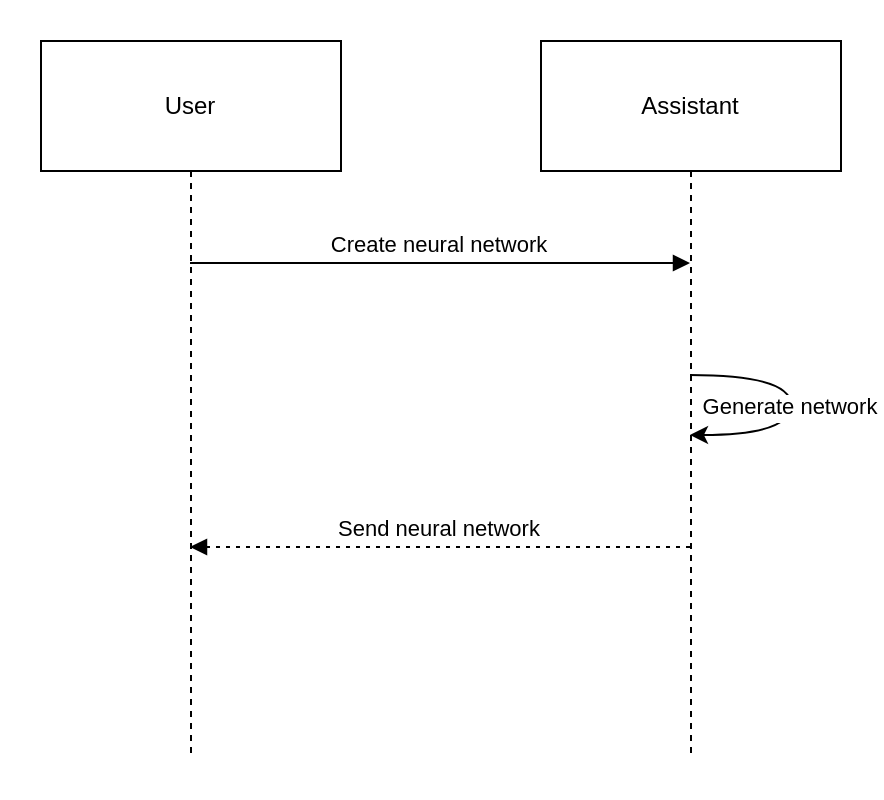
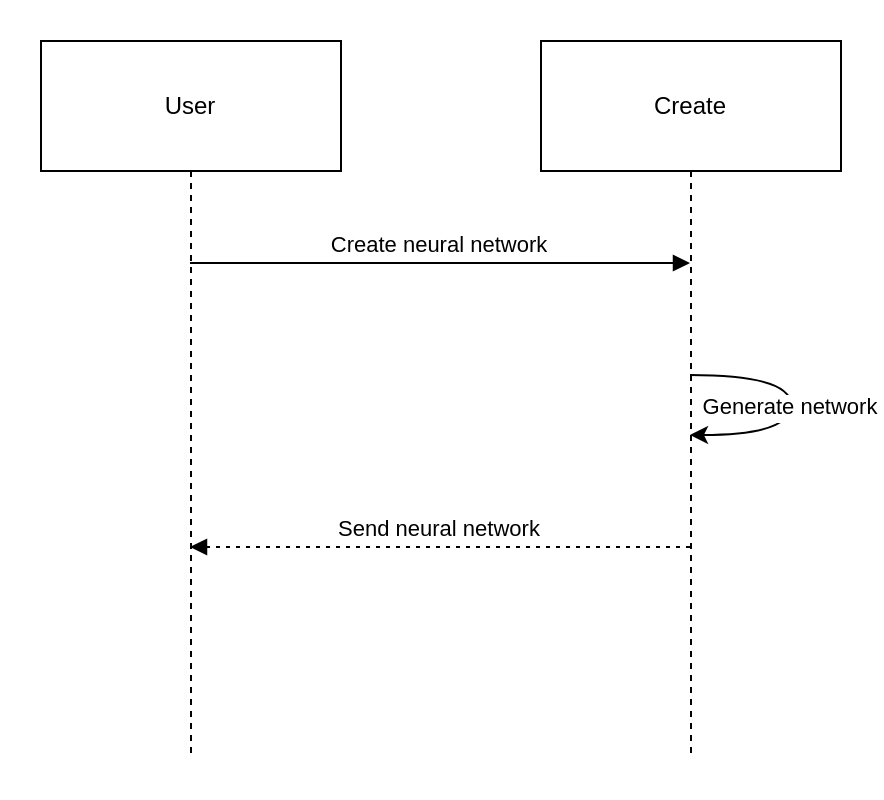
- <mxCell id="3" value="Assistant" style="shape=umlLifeline;perimeter=lifelinePerimeter;whiteSpace=wrap;container=1;dropTarget=0;collapsible=0;recursiveResize=0;outlineConnect=0;portConstraint=eastwest;newEdgeStyle={&quot;edgeStyle&quot;:&quot;elbowEdgeStyle&quot;,&quot;elbow&quot;:&quot;vertical&quot;,&quot;curved&quot;:0,&quot;rounded&quot;:0};size=65;" vertex="1" parent="1"><mxGeometry x="270" width="150" height="358" as="geometry" y="20" /></mxCell>
+ <mxCell id="3" value="Create" style="shape=umlLifeline;perimeter=lifelinePerimeter;whiteSpace=wrap;container=1;dropTarget=0;collapsible=0;recursiveResize=0;outlineConnect=0;portConstraint=eastwest;newEdgeStyle={&quot;edgeStyle&quot;:&quot;elbowEdgeStyle&quot;,&quot;elbow&quot;:&quot;vertical&quot;,&quot;curved&quot;:0,&quot;rounded&quot;:0};size=65;" vertex="1" parent="1"><mxGeometry x="270" width="150" height="358" as="geometry" y="20" /></mxCell>
